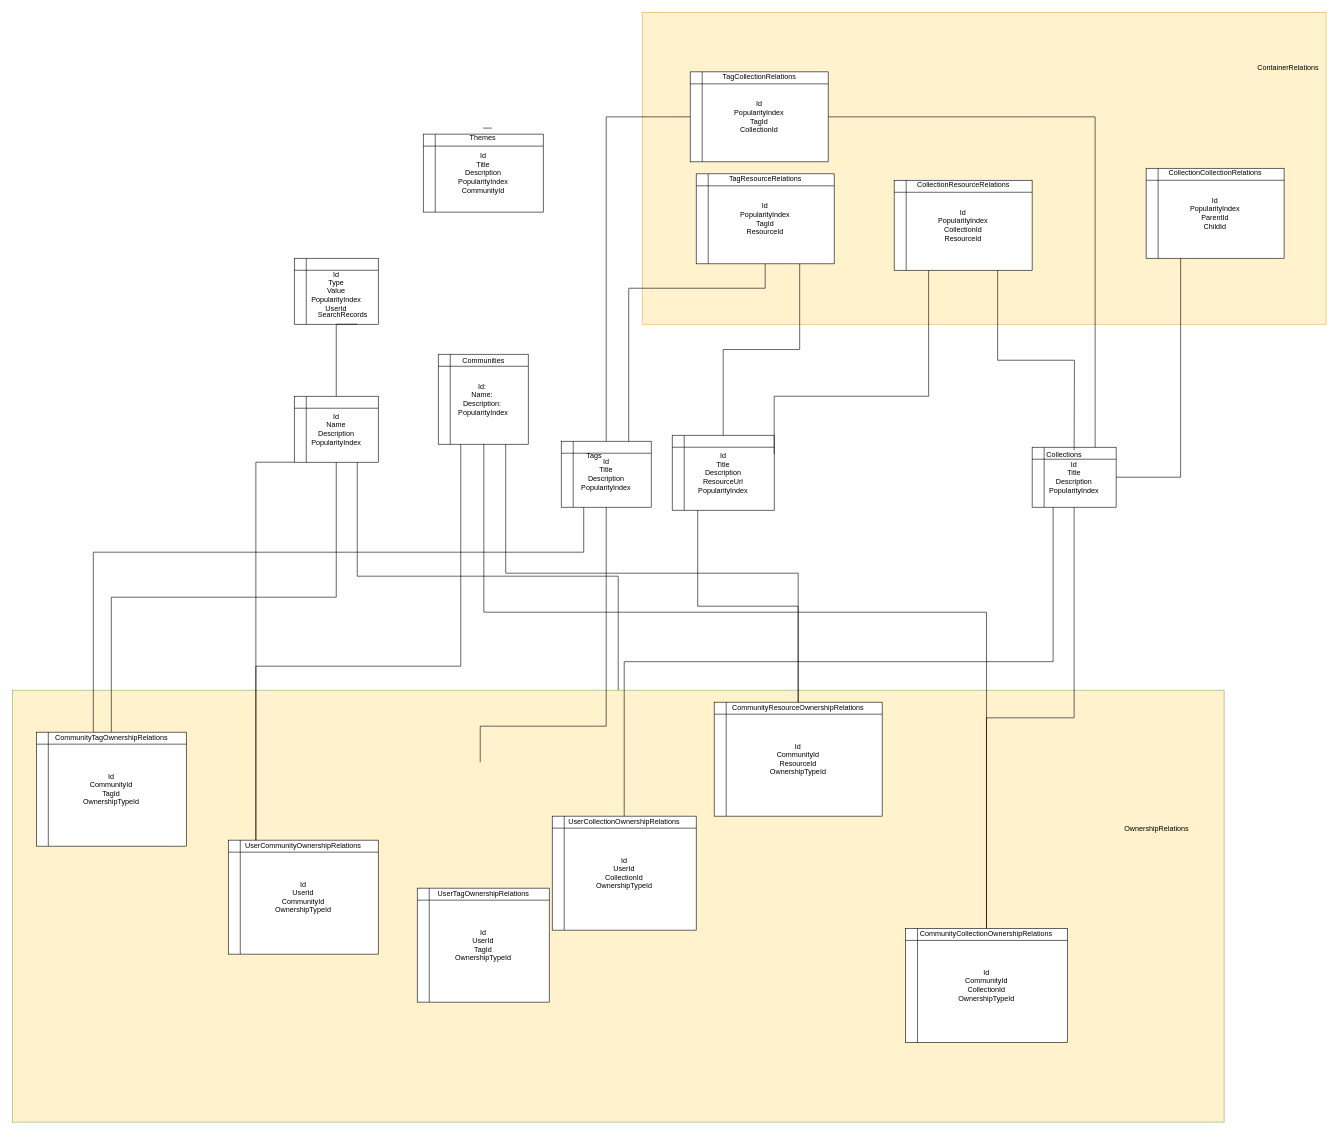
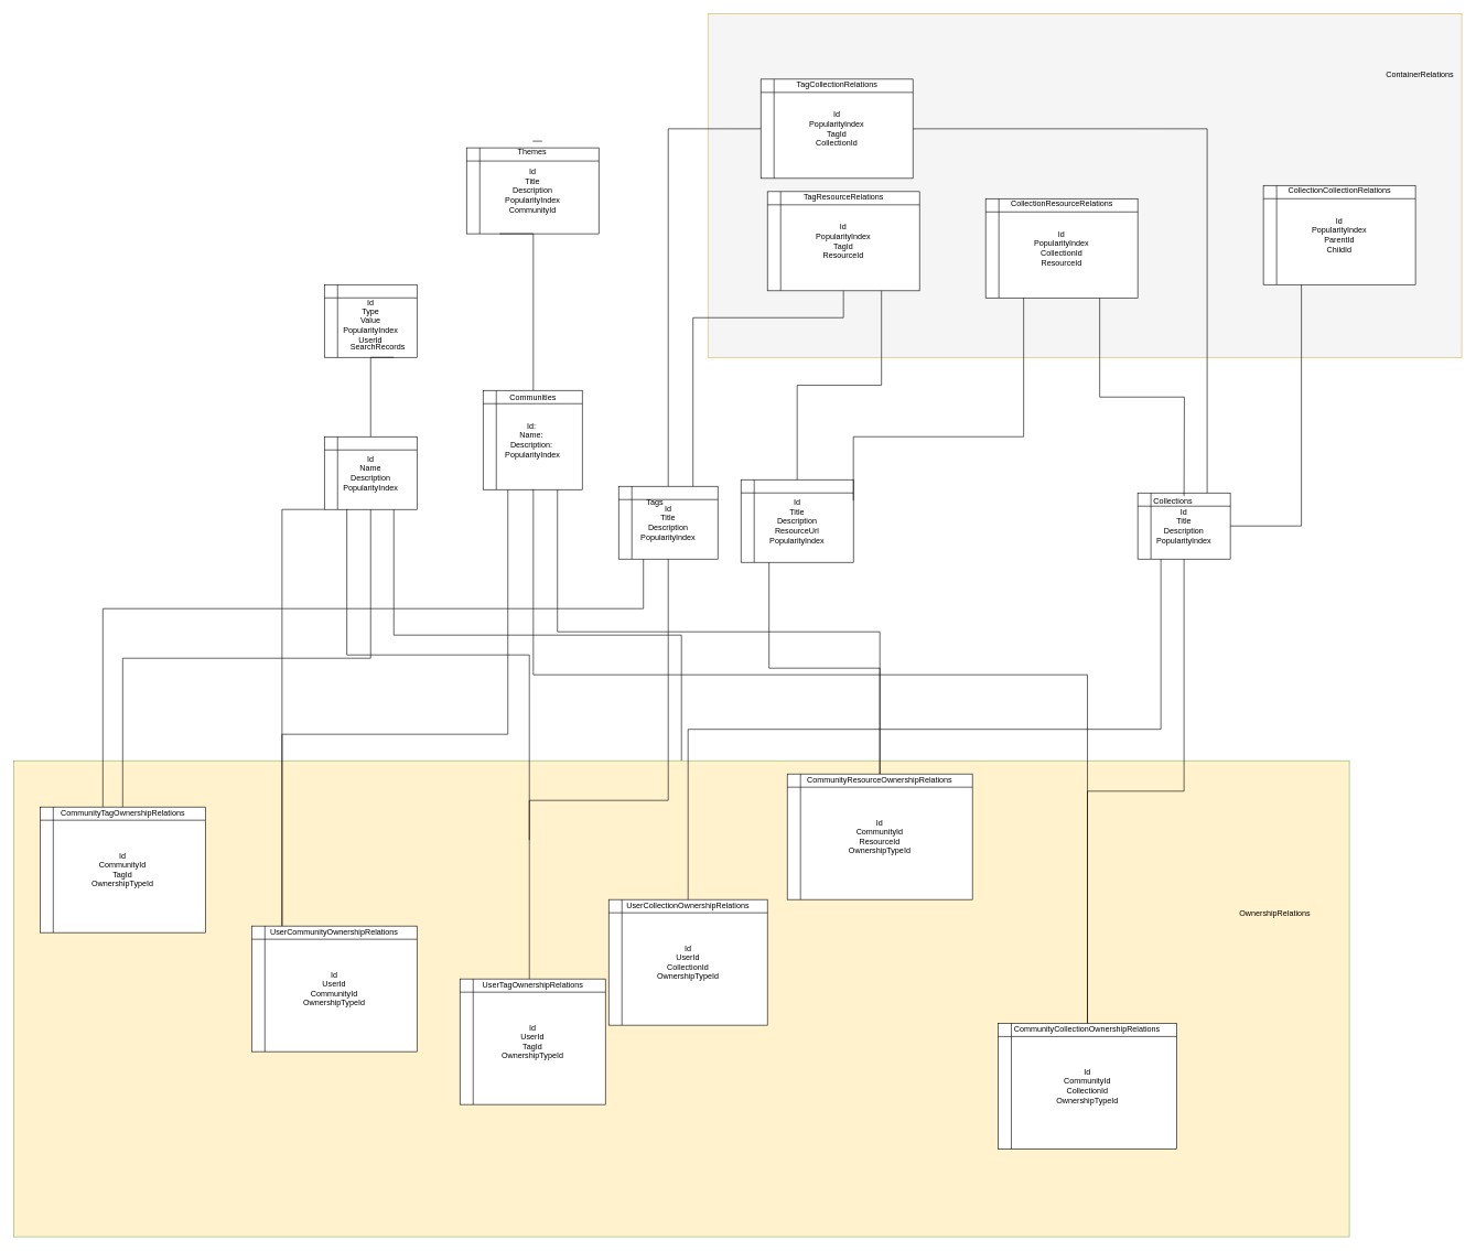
- <mxCell id="2" value="&lt;p style=&quot;line-height: 100%&quot;&gt;ContainerRelations&amp;nbsp; &amp;nbsp;&lt;/p&gt;&lt;p style=&quot;line-height: 100%&quot;&gt;&lt;br&gt;&lt;/p&gt;&lt;p style=&quot;line-height: 100%&quot;&gt;&lt;br&gt;&lt;/p&gt;&lt;p style=&quot;line-height: 100%&quot;&gt;&lt;br&gt;&lt;/p&gt;&lt;p style=&quot;line-height: 100%&quot;&gt;&lt;br&gt;&lt;/p&gt;&lt;p style=&quot;line-height: 100%&quot;&gt;&lt;br&gt;&lt;/p&gt;&lt;p style=&quot;line-height: 100%&quot;&gt;&lt;br&gt;&lt;/p&gt;&lt;p style=&quot;line-height: 100%&quot;&gt;&lt;br&gt;&lt;/p&gt;&lt;p style=&quot;line-height: 100%&quot;&gt;&lt;br&gt;&lt;/p&gt;&lt;p style=&quot;line-height: 100%&quot;&gt;&lt;br&gt;&lt;/p&gt;&lt;p style=&quot;line-height: 100%&quot;&gt;&lt;br&gt;&lt;/p&gt;&lt;p style=&quot;line-height: 100%&quot;&gt;&lt;br&gt;&lt;/p&gt;&lt;p style=&quot;line-height: 100%&quot;&gt;&lt;br&gt;&lt;/p&gt;&lt;p style=&quot;line-height: 100%&quot;&gt;&lt;br&gt;&lt;/p&gt;&lt;p style=&quot;line-height: 100%&quot;&gt;&lt;br&gt;&lt;/p&gt;" style="rounded=0;whiteSpace=wrap;html=1;fillColor=#fff2cc;strokeColor=#d6b656;align=right;" vertex="1" parent="1"><mxGeometry x="1070" y="20" width="1140" height="520" as="geometry" /></mxCell>
+ <mxCell id="2" value="&lt;p style=&quot;line-height: 100%&quot;&gt;ContainerRelations&amp;nbsp; &amp;nbsp;&lt;/p&gt;&lt;p style=&quot;line-height: 100%&quot;&gt;&lt;br&gt;&lt;/p&gt;&lt;p style=&quot;line-height: 100%&quot;&gt;&lt;br&gt;&lt;/p&gt;&lt;p style=&quot;line-height: 100%&quot;&gt;&lt;br&gt;&lt;/p&gt;&lt;p style=&quot;line-height: 100%&quot;&gt;&lt;br&gt;&lt;/p&gt;&lt;p style=&quot;line-height: 100%&quot;&gt;&lt;br&gt;&lt;/p&gt;&lt;p style=&quot;line-height: 100%&quot;&gt;&lt;br&gt;&lt;/p&gt;&lt;p style=&quot;line-height: 100%&quot;&gt;&lt;br&gt;&lt;/p&gt;&lt;p style=&quot;line-height: 100%&quot;&gt;&lt;br&gt;&lt;/p&gt;&lt;p style=&quot;line-height: 100%&quot;&gt;&lt;br&gt;&lt;/p&gt;&lt;p style=&quot;line-height: 100%&quot;&gt;&lt;br&gt;&lt;/p&gt;&lt;p style=&quot;line-height: 100%&quot;&gt;&lt;br&gt;&lt;/p&gt;&lt;p style=&quot;line-height: 100%&quot;&gt;&lt;br&gt;&lt;/p&gt;&lt;p style=&quot;line-height: 100%&quot;&gt;&lt;br&gt;&lt;/p&gt;&lt;p style=&quot;line-height: 100%&quot;&gt;&lt;br&gt;&lt;/p&gt;" style="rounded=0;whiteSpace=wrap;html=1;fillColor=#f5f5f5;strokeColor=#d6b656;align=right;" vertex="1" parent="1"><mxGeometry x="1070" y="20" width="1140" height="520" as="geometry" /></mxCell>
+ <mxCell id="92" style="edgeStyle=orthogonalEdgeStyle;rounded=0;orthogonalLoop=1;jettySize=auto;html=1;exitX=0.25;exitY=1;exitDx=0;exitDy=0;endArrow=none;endFill=0;" edge="1" parent="1" source="52" target="58"><mxGeometry relative="1" as="geometry"><Array as="points"><mxPoint x="806" y="353" /></Array></mxGeometry></mxCell>
+ <mxCell id="79" style="edgeStyle=orthogonalEdgeStyle;rounded=0;orthogonalLoop=1;jettySize=auto;html=1;exitX=0.25;exitY=1;exitDx=0;exitDy=0;endArrow=none;endFill=0;" edge="1" parent="1" source="20" target="27"><mxGeometry relative="1" as="geometry"><Array as="points"><mxPoint x="524" y="990" /><mxPoint x="800" y="990" /></Array></mxGeometry></mxCell>
